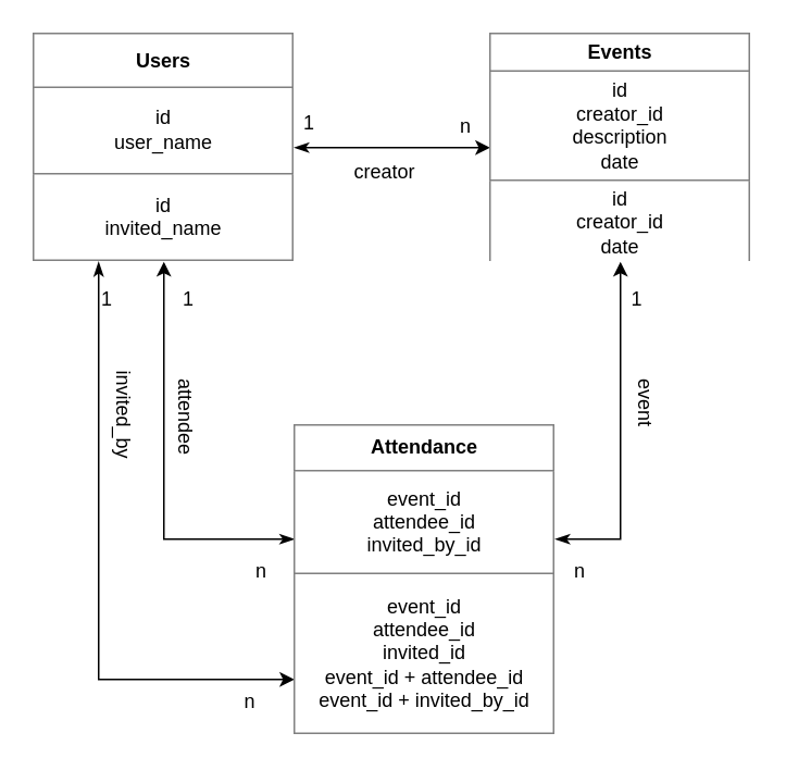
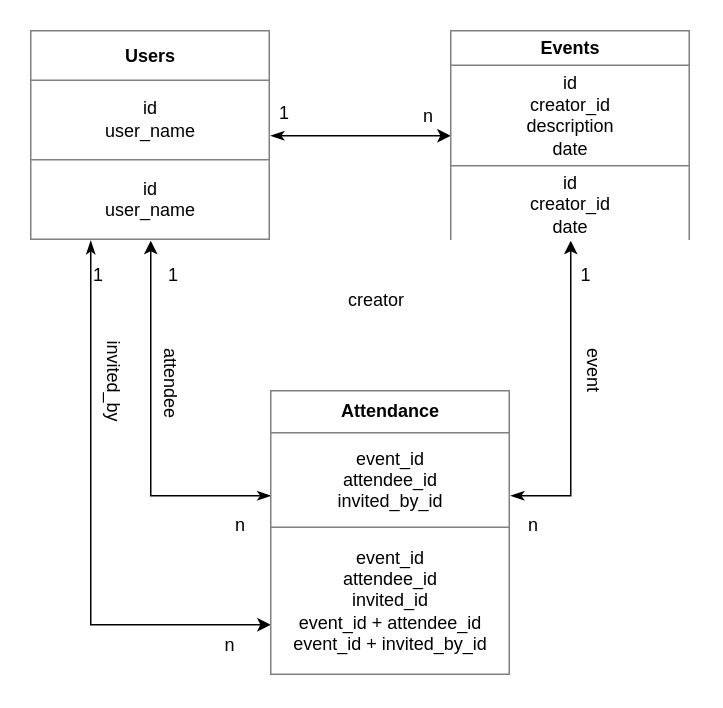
- <mxCell id="4" value="&lt;table border=&quot;1&quot; width=&quot;100%&quot; cellpadding=&quot;4&quot; style=&quot;width: 100% ; height: 100% ; border-collapse: collapse&quot;&gt;&lt;tbody&gt;&lt;tr&gt;&lt;th align=&quot;center&quot;&gt;&lt;b&gt;Users&lt;/b&gt;&lt;/th&gt;&lt;/tr&gt;&lt;tr&gt;&lt;td align=&quot;center&quot;&gt;id&lt;br&gt;user_name&lt;/td&gt;&lt;/tr&gt;&lt;tr&gt;&lt;td align=&quot;center&quot;&gt;id&lt;br&gt;invited_name&lt;br&gt;&lt;/td&gt;&lt;/tr&gt;&lt;/tbody&gt;&lt;/table&gt;" style="text;html=1;strokeColor=none;fillColor=none;overflow=fill;" vertex="1" parent="1"><mxGeometry x="20" y="20" width="160" height="140" as="geometry" /></mxCell>
+ <mxCell id="4" value="&lt;table border=&quot;1&quot; width=&quot;100%&quot; cellpadding=&quot;4&quot; style=&quot;width: 100% ; height: 100% ; border-collapse: collapse&quot;&gt;&lt;tbody&gt;&lt;tr&gt;&lt;th align=&quot;center&quot;&gt;&lt;b&gt;Users&lt;/b&gt;&lt;/th&gt;&lt;/tr&gt;&lt;tr&gt;&lt;td align=&quot;center&quot;&gt;id&lt;br&gt;user_name&lt;/td&gt;&lt;/tr&gt;&lt;tr&gt;&lt;td align=&quot;center&quot;&gt;id&lt;br&gt;user_name&lt;br&gt;&lt;/td&gt;&lt;/tr&gt;&lt;/tbody&gt;&lt;/table&gt;" style="text;html=1;strokeColor=none;fillColor=none;overflow=fill;" vertex="1" parent="1"><mxGeometry x="20" y="20" width="160" height="140" as="geometry" /></mxCell>
- <mxCell id="15" value="creator" style="text;html=1;resizable=0;points=[];autosize=1;align=left;verticalAlign=top;spacingTop=-4;" vertex="1" parent="1"><mxGeometry x="215" y="95" width="50" height="20" as="geometry" /></mxCell>
+ <mxCell id="15" value="creator" style="text;html=1;resizable=0;points=[];autosize=1;align=left;verticalAlign=top;spacingTop=-4;" vertex="1" parent="1"><mxGeometry x="230" y="190" width="50" height="20" as="geometry" /></mxCell>
